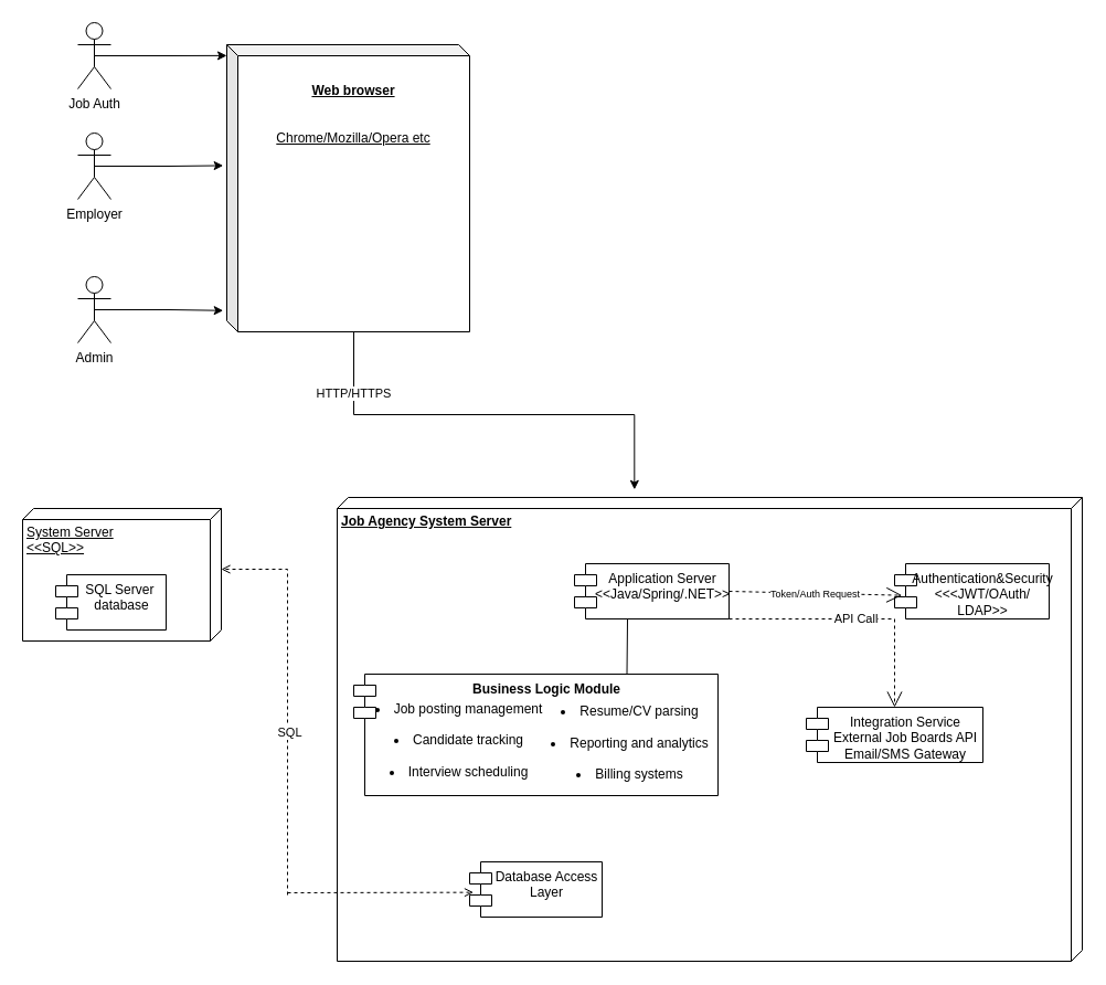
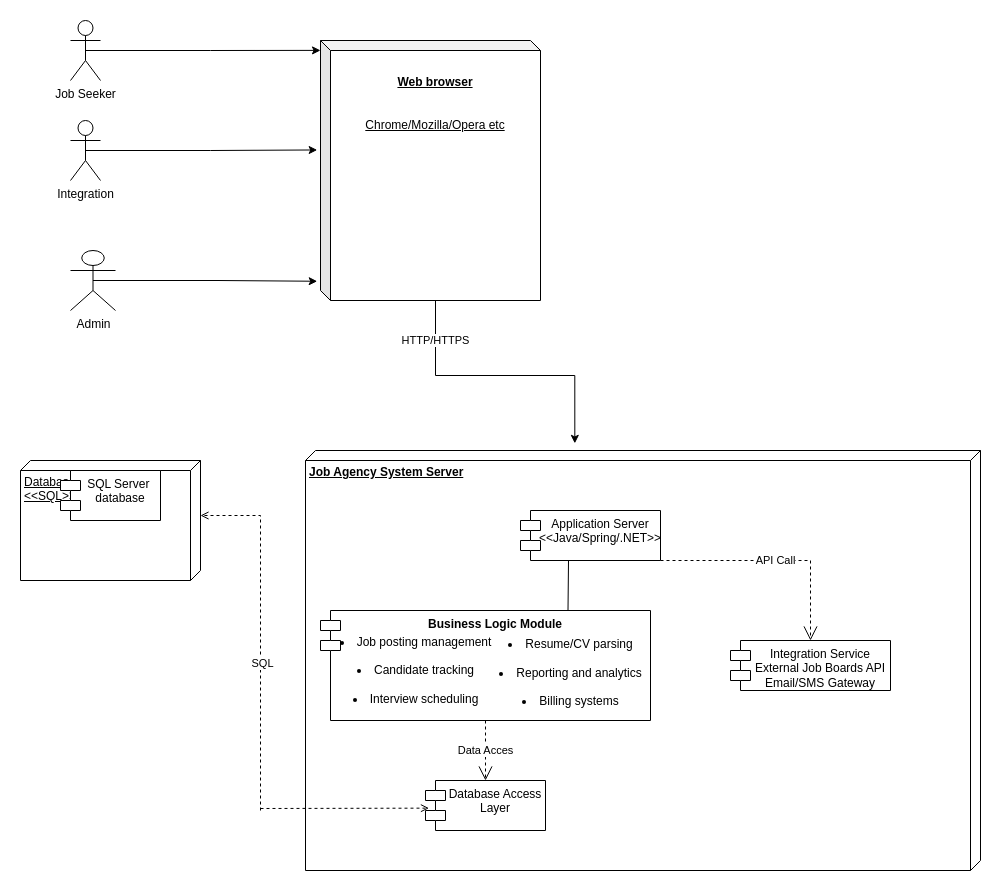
- <mxCell id="3" value="Job Auth" style="shape=umlActor;verticalLabelPosition=bottom;verticalAlign=top;html=1;outlineConnect=0;" vertex="1" parent="1"><mxGeometry x="70" y="20" width="30" height="60" as="geometry" /></mxCell>
+ <mxCell id="3" value="Job Seeker" style="shape=umlActor;verticalLabelPosition=bottom;verticalAlign=top;html=1;outlineConnect=0;" vertex="1" parent="1"><mxGeometry x="70" y="20" width="30" height="60" as="geometry" /></mxCell>
- <mxCell id="7" value="&lt;b&gt;&lt;u&gt;Web browser&lt;/u&gt;&lt;/b&gt;&lt;div&gt;&lt;br&gt;&lt;/div&gt;&lt;div&gt;&lt;br&gt;&lt;/div&gt;&lt;div&gt;&lt;div&gt;&lt;u&gt;Chrome/Mozilla/Opera etc&lt;/u&gt;&lt;/div&gt;&lt;div&gt;&lt;u&gt;&lt;br&gt;&lt;/u&gt;&lt;/div&gt;&lt;div&gt;&lt;u&gt;&lt;br&gt;&lt;/u&gt;&lt;/div&gt;&lt;div&gt;&lt;u&gt;&lt;br&gt;&lt;/u&gt;&lt;/div&gt;&lt;div&gt;&lt;u&gt;&lt;br&gt;&lt;/u&gt;&lt;/div&gt;&lt;div&gt;&lt;u&gt;&lt;br&gt;&lt;/u&gt;&lt;/div&gt;&lt;div&gt;&lt;u&gt;&lt;br&gt;&lt;/u&gt;&lt;/div&gt;&lt;div&gt;&lt;u&gt;&lt;br&gt;&lt;/u&gt;&lt;/div&gt;&lt;div&gt;&lt;u&gt;&lt;br&gt;&lt;/u&gt;&lt;/div&gt;&lt;div&gt;&lt;u&gt;&lt;br&gt;&lt;/u&gt;&lt;/div&gt;&lt;div&gt;&lt;u&gt;&lt;br&gt;&lt;/u&gt;&lt;/div&gt;&lt;/div&gt;" style="shape=cube;whiteSpace=wrap;html=1;boundedLbl=1;backgroundOutline=1;darkOpacity=0.05;darkOpacity2=0.1;size=10;" vertex="1" parent="1"><mxGeometry x="205" y="40" width="220" height="260" as="geometry" /></mxCell>
+ <mxCell id="7" value="&lt;b&gt;&lt;u&gt;Web browser&lt;/u&gt;&lt;/b&gt;&lt;div&gt;&lt;br&gt;&lt;/div&gt;&lt;div&gt;&lt;br&gt;&lt;/div&gt;&lt;div&gt;&lt;div&gt;&lt;u&gt;Chrome/Mozilla/Opera etc&lt;/u&gt;&lt;/div&gt;&lt;div&gt;&lt;u&gt;&lt;br&gt;&lt;/u&gt;&lt;/div&gt;&lt;div&gt;&lt;u&gt;&lt;br&gt;&lt;/u&gt;&lt;/div&gt;&lt;div&gt;&lt;u&gt;&lt;br&gt;&lt;/u&gt;&lt;/div&gt;&lt;div&gt;&lt;u&gt;&lt;br&gt;&lt;/u&gt;&lt;/div&gt;&lt;div&gt;&lt;u&gt;&lt;br&gt;&lt;/u&gt;&lt;/div&gt;&lt;div&gt;&lt;u&gt;&lt;br&gt;&lt;/u&gt;&lt;/div&gt;&lt;div&gt;&lt;u&gt;&lt;br&gt;&lt;/u&gt;&lt;/div&gt;&lt;div&gt;&lt;u&gt;&lt;br&gt;&lt;/u&gt;&lt;/div&gt;&lt;div&gt;&lt;u&gt;&lt;br&gt;&lt;/u&gt;&lt;/div&gt;&lt;div&gt;&lt;u&gt;&lt;br&gt;&lt;/u&gt;&lt;/div&gt;&lt;/div&gt;" style="shape=cube;whiteSpace=wrap;html=1;boundedLbl=1;backgroundOutline=1;darkOpacity=0.05;darkOpacity2=0.1;size=10;" vertex="1" parent="1"><mxGeometry x="320" y="40" width="220" height="260" as="geometry" /></mxCell>
- <mxCell id="4" value="Employer" style="shape=umlActor;verticalLabelPosition=bottom;verticalAlign=top;html=1;outlineConnect=0;" vertex="1" parent="1"><mxGeometry x="70" y="120" width="30" height="60" as="geometry" /></mxCell>
+ <mxCell id="4" value="Integration" style="shape=umlActor;verticalLabelPosition=bottom;verticalAlign=top;html=1;outlineConnect=0;" vertex="1" parent="1"><mxGeometry x="70" y="120" width="30" height="60" as="geometry" /></mxCell>
- <mxCell id="6" value="Admin" style="shape=umlActor;verticalLabelPosition=bottom;verticalAlign=top;html=1;outlineConnect=0;" vertex="1" parent="1"><mxGeometry x="70" y="250" width="30" height="60" as="geometry" /></mxCell>
+ <mxCell id="6" value="Admin" style="shape=umlActor;verticalLabelPosition=bottom;verticalAlign=top;html=1;outlineConnect=0;" vertex="1" parent="1"><mxGeometry x="70" y="250" width="45" height="60" as="geometry" /></mxCell>
- <mxCell id="9" value="System Server&lt;div&gt;&amp;lt;&amp;lt;SQL&amp;gt;&amp;gt;&lt;/div&gt;" style="verticalAlign=top;align=left;spacingTop=8;spacingLeft=2;spacingRight=12;shape=cube;size=10;direction=south;fontStyle=4;html=1;whiteSpace=wrap;" vertex="1" parent="1"><mxGeometry x="20" y="460" width="180" height="120" as="geometry" /></mxCell>
+ <mxCell id="9" value="Database Server&lt;div&gt;&amp;lt;&amp;lt;SQL&amp;gt;&amp;gt;&lt;/div&gt;" style="verticalAlign=top;align=left;spacingTop=8;spacingLeft=2;spacingRight=12;shape=cube;size=10;direction=south;fontStyle=4;html=1;whiteSpace=wrap;" vertex="1" parent="1"><mxGeometry x="20" y="460" width="180" height="120" as="geometry" /></mxCell>
- <mxCell id="19" value="Authentication&amp;amp;Security&lt;div&gt;&amp;lt;&amp;lt;&amp;lt;JWT/OAuth/ LDAP&amp;gt;&amp;gt;&lt;/div&gt;" style="shape=module;align=left;spacingLeft=20;align=center;verticalAlign=top;whiteSpace=wrap;html=1;" vertex="1" parent="1"><mxGeometry x="810" y="510" width="140" height="50" as="geometry" /></mxCell>
- <mxCell id="26" value="&lt;font style=&quot;font-size: 9px;&quot;&gt;Token/Auth Request&lt;/font&gt;" style="endArrow=open;endSize=12;dashed=1;html=1;rounded=0;exitX=1;exitY=0.5;exitDx=0;exitDy=0;entryX=0.048;entryY=0.573;entryDx=0;entryDy=0;entryPerimeter=0;" edge="1" parent="1" source="18" target="19"><mxGeometry width="160" relative="1" as="geometry"><mxPoint x="640" y="690" as="sourcePoint" /><mxPoint x="800" y="690" as="targetPoint" /></mxGeometry></mxCell>
- <mxCell id="10" value="SQL Server&amp;nbsp;&lt;div&gt;database&lt;/div&gt;" style="shape=module;align=left;spacingLeft=20;align=center;verticalAlign=top;whiteSpace=wrap;html=1;" vertex="1" parent="1"><mxGeometry x="50" y="520" width="100" height="50" as="geometry" /></mxCell>
+ <mxCell id="10" value="SQL Server&amp;nbsp;&lt;div&gt;database&lt;/div&gt;" style="shape=module;align=left;spacingLeft=20;align=center;verticalAlign=top;whiteSpace=wrap;html=1;" vertex="1" parent="1"><mxGeometry x="60" y="470" width="100" height="50" as="geometry" /></mxCell>
+ <mxCell id="25" value="Data Acces" style="endArrow=open;endSize=12;dashed=1;html=1;rounded=0;exitX=0.5;exitY=1;exitDx=0;exitDy=0;entryX=0.5;entryY=0;entryDx=0;entryDy=0;" edge="1" parent="1" source="20" target="12"><mxGeometry width="160" relative="1" as="geometry"><mxPoint x="470" y="740" as="sourcePoint" /><mxPoint x="630" y="740" as="targetPoint" /></mxGeometry></mxCell>
